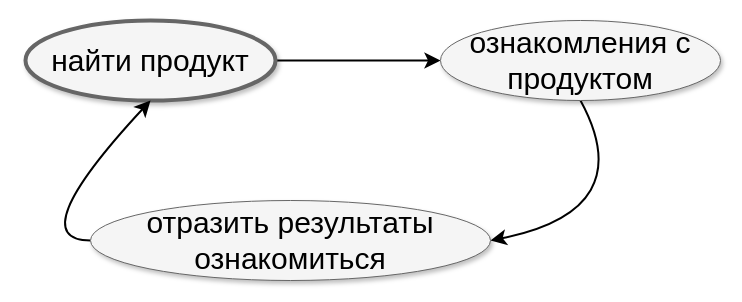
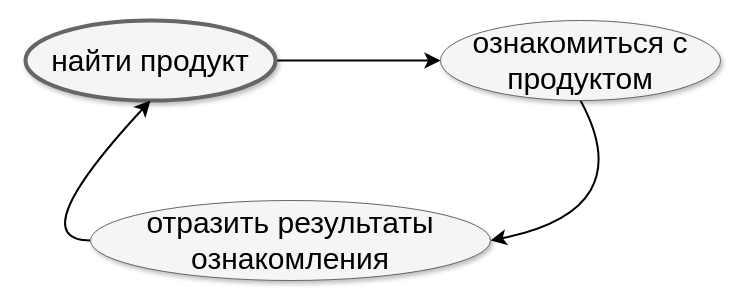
- <mxCell id="5" value="ознакомления с продуктом" style="ellipse;whiteSpace=wrap;html=1;rounded=0;shadow=1;strokeColor=#666666;strokeWidth=1;fontSize=30;align=center;fillColor=#f5f5f5;" parent="1" vertex="1"><mxGeometry x="440" y="20" width="280" height="80" as="geometry" /></mxCell>
+ <mxCell id="5" value="ознакомиться с продуктом" style="ellipse;whiteSpace=wrap;html=1;rounded=0;shadow=1;strokeColor=#666666;strokeWidth=1;fontSize=30;align=center;fillColor=#f5f5f5;" parent="1" vertex="1"><mxGeometry x="440" y="20" width="280" height="80" as="geometry" /></mxCell>
- <mxCell id="7" value="отразить результаты ознакомиться&lt;br&gt;" style="ellipse;whiteSpace=wrap;html=1;rounded=0;shadow=1;strokeColor=#666666;strokeWidth=1;fontSize=30;align=center;fillColor=#f5f5f5;" parent="1" vertex="1"><mxGeometry x="90" y="200" width="400" height="80" as="geometry" /></mxCell>
+ <mxCell id="7" value="отразить результаты ознакомления&lt;br&gt;" style="ellipse;whiteSpace=wrap;html=1;rounded=0;shadow=1;strokeColor=#666666;strokeWidth=1;fontSize=30;align=center;fillColor=#f5f5f5;" parent="1" vertex="1"><mxGeometry x="90" y="200" width="400" height="80" as="geometry" /></mxCell>
